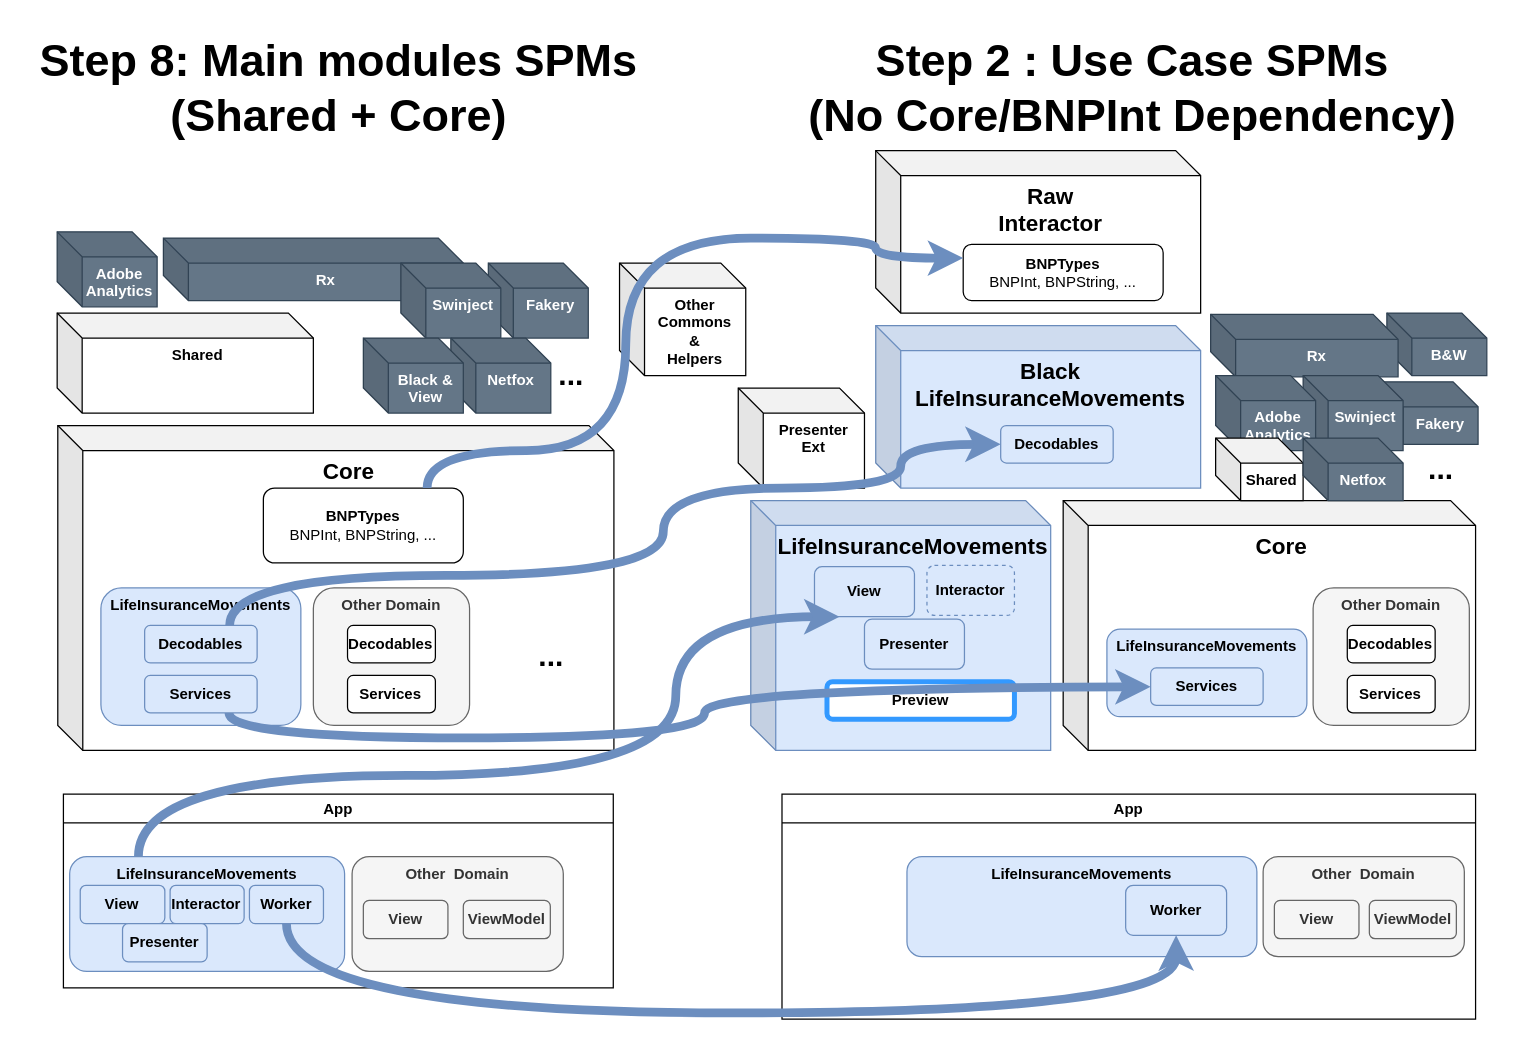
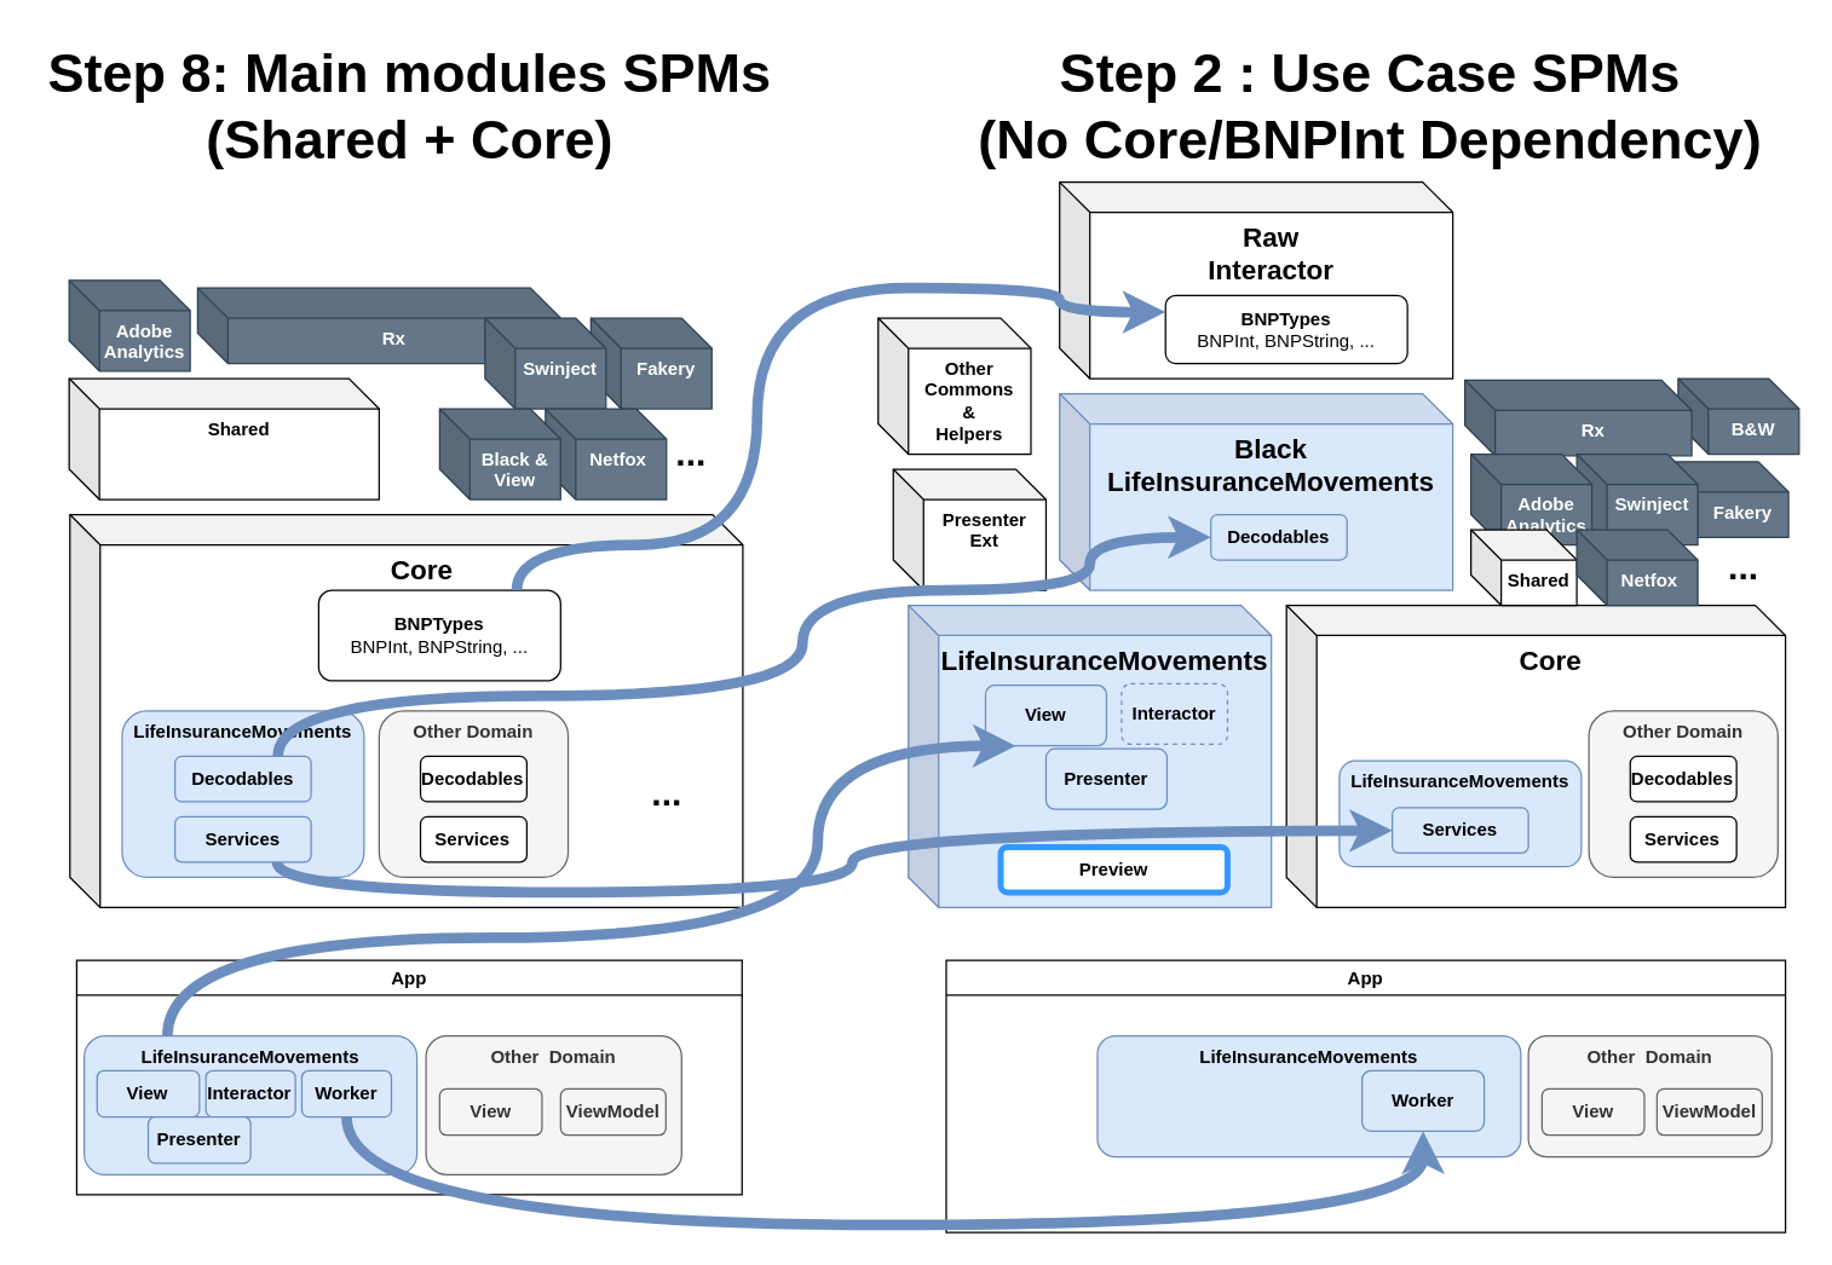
- <mxCell id="61" value="Other&lt;br&gt;Commons&lt;br&gt;&amp;amp;&lt;br&gt;Helpers" style="shape=cube;whiteSpace=wrap;html=1;boundedLbl=1;backgroundOutline=1;darkOpacity=0.05;darkOpacity2=0.1;horizontal=1;verticalAlign=top;fontStyle=1" parent="1" vertex="1"><mxGeometry x="495" y="210" width="101" height="90" as="geometry" /></mxCell>
+ <mxCell id="61" value="Other&lt;br&gt;Commons&lt;br&gt;&amp;amp;&lt;br&gt;Helpers" style="shape=cube;whiteSpace=wrap;html=1;boundedLbl=1;backgroundOutline=1;darkOpacity=0.05;darkOpacity2=0.1;horizontal=1;verticalAlign=top;fontStyle=1" parent="1" vertex="1"><mxGeometry x="580" y="210" width="101" height="90" as="geometry" /></mxCell>
- <mxCell id="40" value="&lt;b&gt;Preview&lt;/b&gt;" style="rounded=1;whiteSpace=wrap;html=1;strokeWidth=4;strokeColor=#3399FF;" parent="1" vertex="1"><mxGeometry x="661" y="545" width="150" height="30" as="geometry" /></mxCell>
+ <mxCell id="40" value="&lt;b&gt;Preview&lt;/b&gt;" style="rounded=1;whiteSpace=wrap;html=1;strokeWidth=4;strokeColor=#3399FF;" parent="1" vertex="1"><mxGeometry x="661" y="560" width="150" height="30" as="geometry" /></mxCell>
